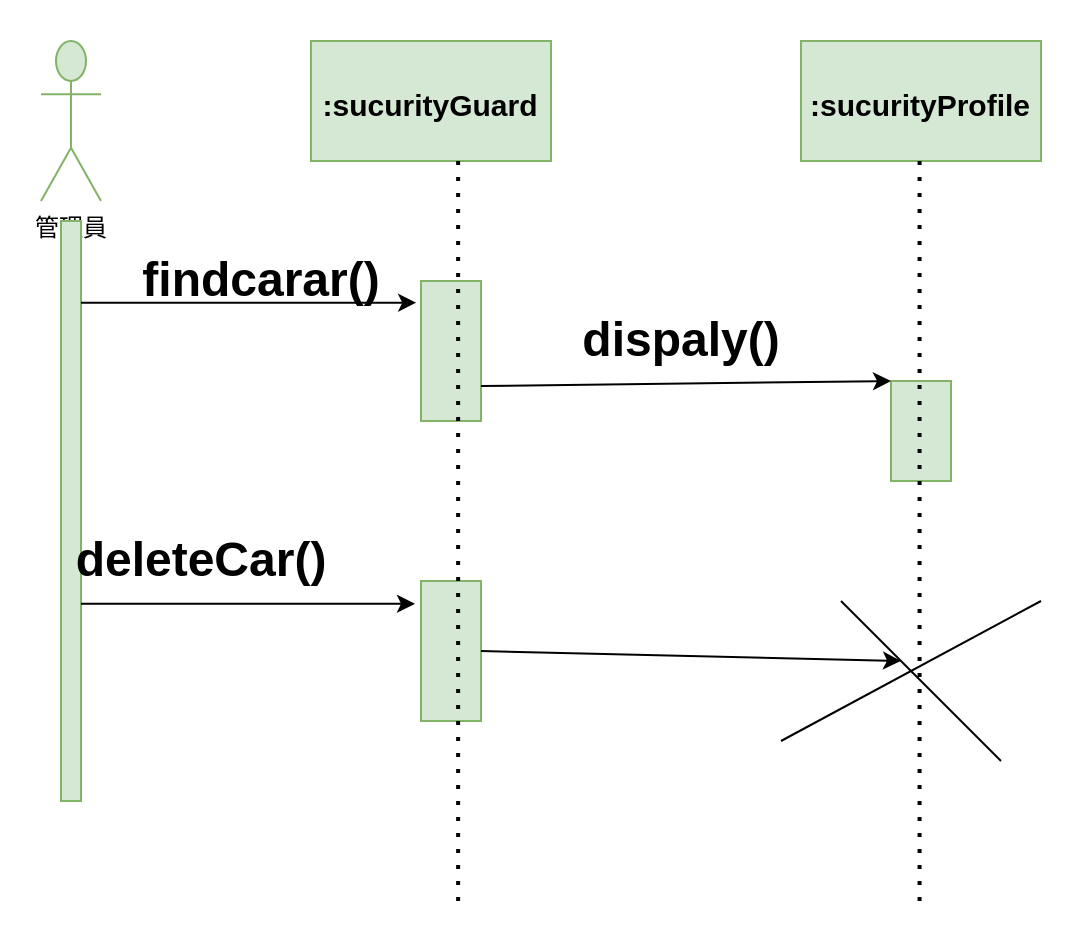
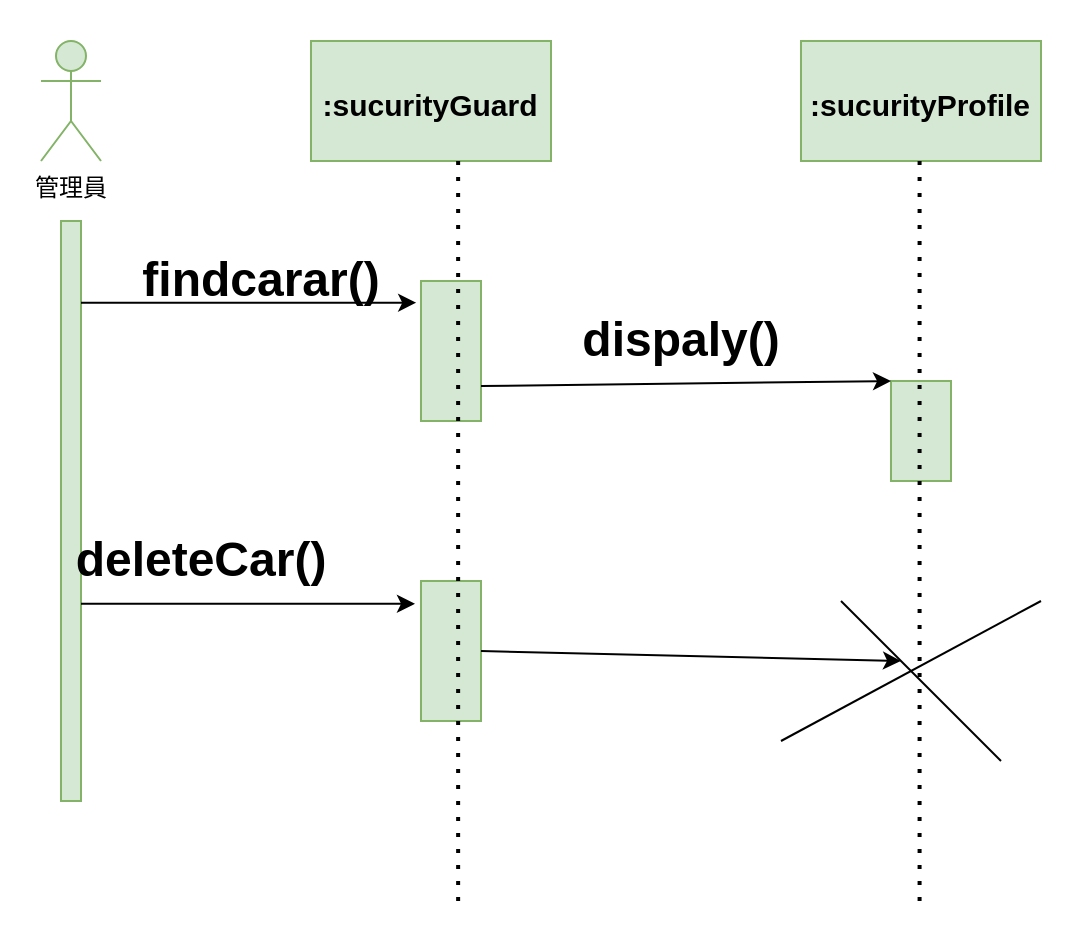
- <mxCell id="2" value="管理員" style="shape=umlActor;verticalLabelPosition=bottom;verticalAlign=top;html=1;outlineConnect=0;fillColor=#d5e8d4;strokeColor=#82b366;" parent="1" vertex="1"><mxGeometry x="20" y="20" width="30" height="80" as="geometry" /></mxCell>
+ <mxCell id="2" value="管理員" style="shape=umlActor;verticalLabelPosition=bottom;verticalAlign=top;html=1;outlineConnect=0;fillColor=#d5e8d4;strokeColor=#82b366;" parent="1" vertex="1"><mxGeometry x="20" y="20" width="30" height="60" as="geometry" /></mxCell>
